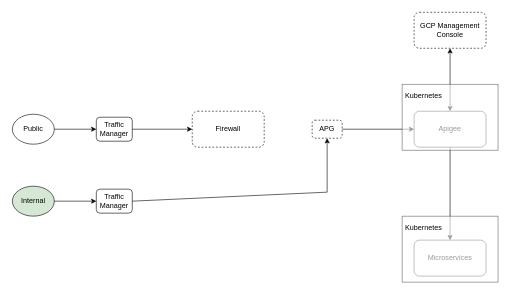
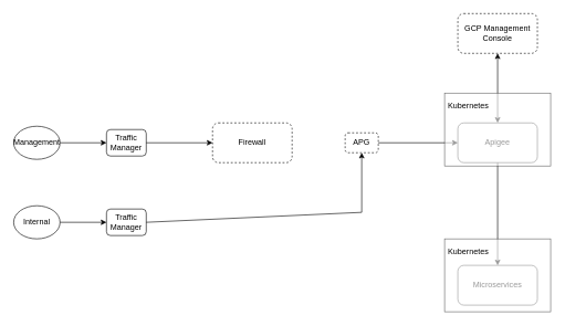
- <mxCell id="4" value="Public" style="ellipse;whiteSpace=wrap;html=1;" vertex="1" parent="1"><mxGeometry x="20" y="190" width="70" height="50" as="geometry" /></mxCell>
+ <mxCell id="4" value="Management" style="ellipse;whiteSpace=wrap;html=1;" vertex="1" parent="1"><mxGeometry x="20" y="190" width="70" height="50" as="geometry" /></mxCell>
- <mxCell id="5" value="Internal" style="ellipse;whiteSpace=wrap;html=1;fillColor=#d5e8d4;" vertex="1" parent="1"><mxGeometry x="20" y="310" width="70" height="50" as="geometry" /></mxCell>
+ <mxCell id="5" value="Internal" style="ellipse;whiteSpace=wrap;html=1;" vertex="1" parent="1"><mxGeometry x="20" y="310" width="70" height="50" as="geometry" /></mxCell>
